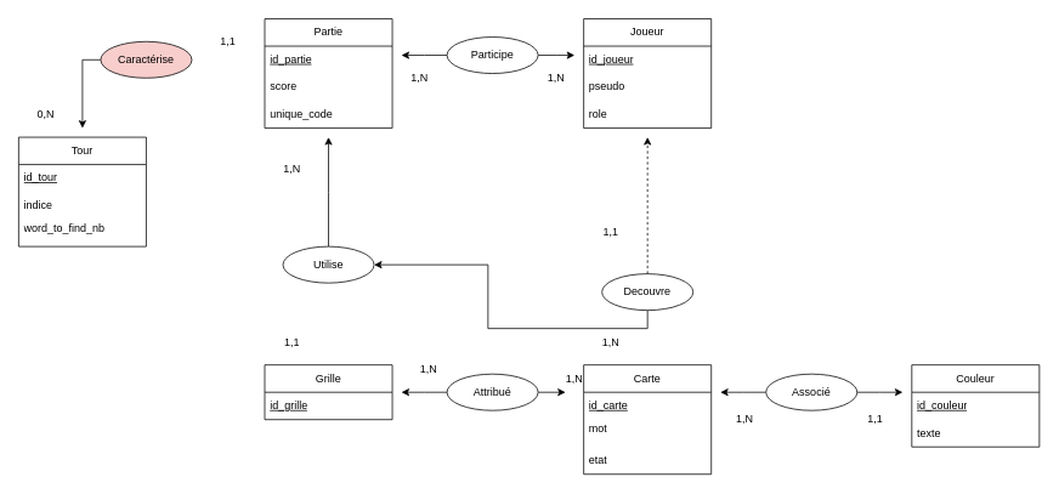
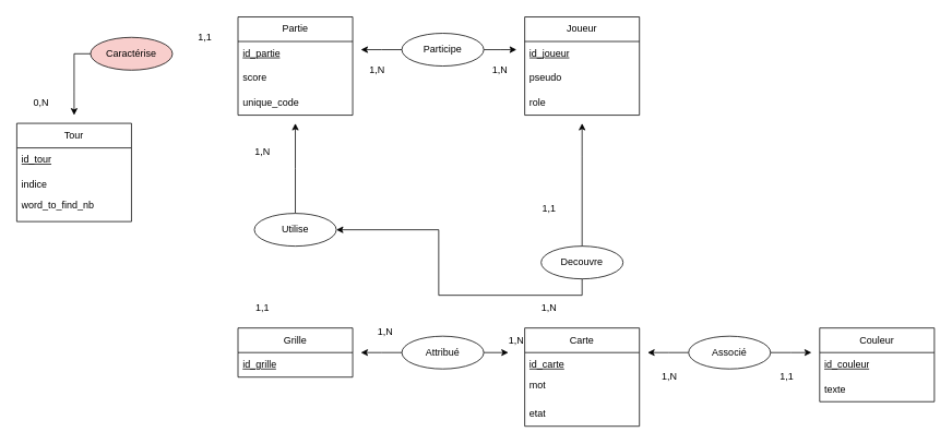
- <mxCell id="34" style="edgeStyle=orthogonalEdgeStyle;rounded=0;orthogonalLoop=1;jettySize=auto;html=1;exitX=0.5;exitY=0;exitDx=0;exitDy=0;entryX=0.5;entryY=1.333;entryDx=0;entryDy=0;entryPerimeter=0;dashed=1;" parent="1" source="35" edge="1" target="18"><mxGeometry relative="1" as="geometry"><mxPoint x="710" y="240" as="targetPoint" /><Array as="points"><mxPoint x="710" y="190" /><mxPoint x="710" y="190" /></Array></mxGeometry></mxCell>
+ <mxCell id="34" style="edgeStyle=orthogonalEdgeStyle;rounded=0;orthogonalLoop=1;jettySize=auto;html=1;exitX=0.5;exitY=0;exitDx=0;exitDy=0;entryX=0.5;entryY=1.333;entryDx=0;entryDy=0;entryPerimeter=0;" parent="1" source="35" edge="1" target="18"><mxGeometry relative="1" as="geometry"><mxPoint x="710" y="240" as="targetPoint" /><Array as="points"><mxPoint x="710" y="190" /><mxPoint x="710" y="190" /></Array></mxGeometry></mxCell>
- <mxCell id="26" value="Utilise" style="ellipse;whiteSpace=wrap;html=1;align=center;" parent="1" vertex="1"><mxGeometry x="310" y="270" width="100" height="40" as="geometry" /></mxCell>
+ <mxCell id="26" value="Utilise" style="ellipse;whiteSpace=wrap;html=1;align=center;" parent="1" vertex="1"><mxGeometry x="310" y="260" width="100" height="40" as="geometry" /></mxCell>
